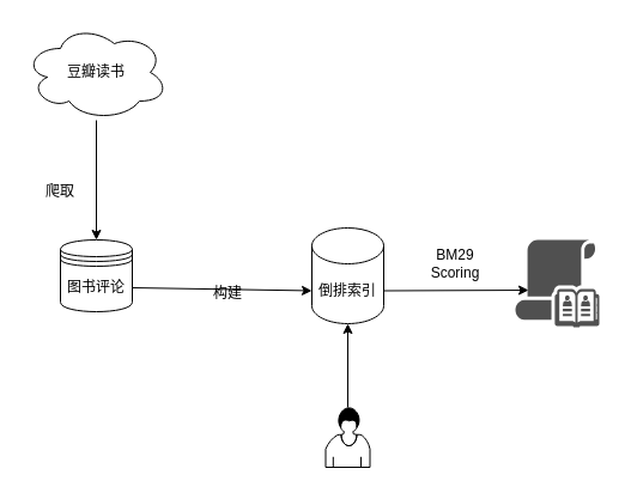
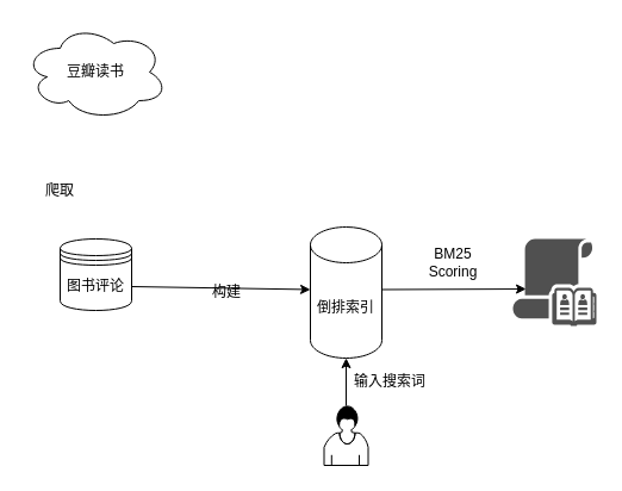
- <mxCell id="3" style="edgeStyle=orthogonalEdgeStyle;rounded=0;orthogonalLoop=1;jettySize=auto;html=1;entryX=0.5;entryY=0;entryDx=0;entryDy=0;" edge="1" parent="1" source="4" target="2"><mxGeometry relative="1" as="geometry" /></mxCell>
- <mxCell id="14" value="BM29 Scoring" style="text;html=1;strokeColor=none;fillColor=none;align=center;verticalAlign=middle;whiteSpace=wrap;rounded=0;" vertex="1" parent="1"><mxGeometry x="360" y="210" width="40" height="20" as="geometry" /></mxCell>
+ <mxCell id="14" value="BM25 Scoring" style="text;html=1;strokeColor=none;fillColor=none;align=center;verticalAlign=middle;whiteSpace=wrap;rounded=0;" vertex="1" parent="1"><mxGeometry x="360" y="210" width="40" height="20" as="geometry" /></mxCell>
- <mxCell id="7" value="倒排索引" style="shape=cylinder3;whiteSpace=wrap;html=1;boundedLbl=1;backgroundOutline=1;size=15;" vertex="1" parent="1"><mxGeometry x="260" y="190" width="60" height="80" as="geometry" /></mxCell>
+ <mxCell id="7" value="倒排索引" style="shape=cylinder3;whiteSpace=wrap;html=1;boundedLbl=1;backgroundOutline=1;size=15;" vertex="1" parent="1"><mxGeometry x="260" y="190" width="60" height="110" as="geometry" /></mxCell>
+ <mxCell id="12" value="输入搜索词" style="text;html=1;strokeColor=none;fillColor=none;align=center;verticalAlign=middle;whiteSpace=wrap;rounded=0;" vertex="1" parent="1"><mxGeometry x="294" y="310" width="66" height="20" as="geometry" /></mxCell>
